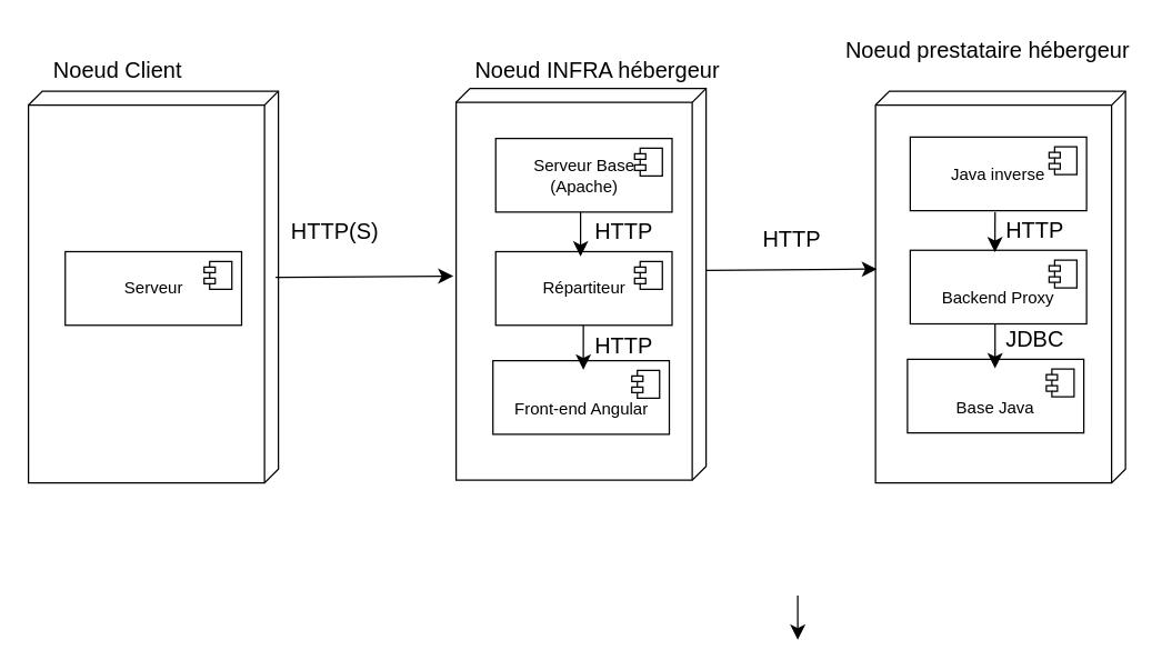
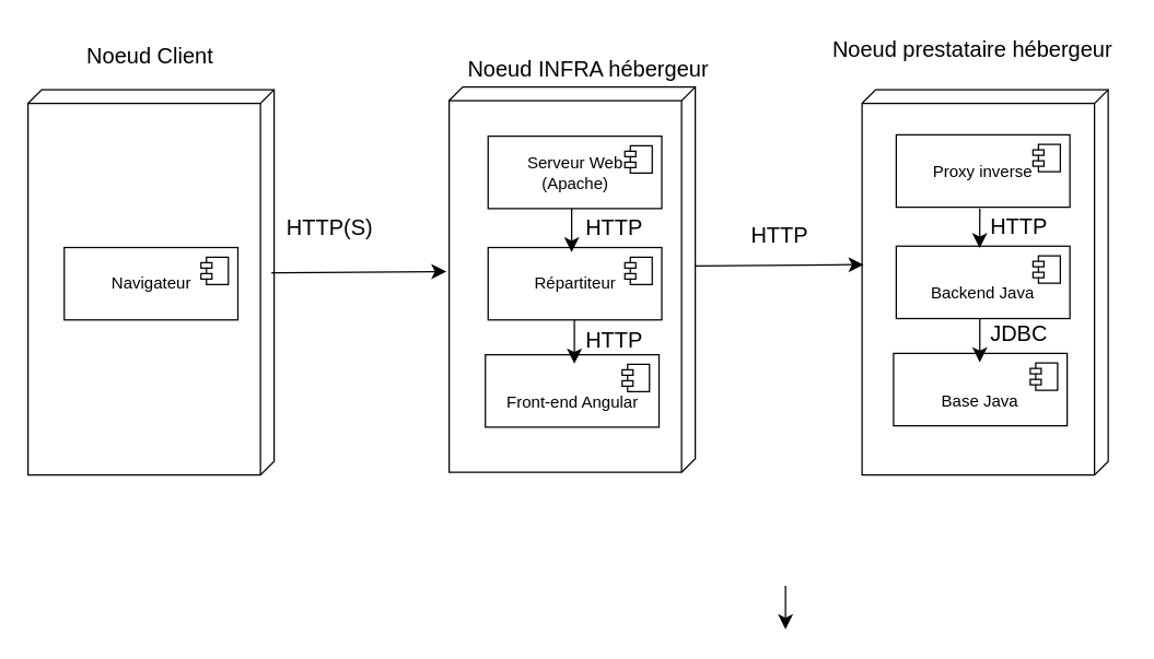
- <mxCell id="36" value="Noeud Client" style="text;html=1;align=center;verticalAlign=middle;whiteSpace=wrap;rounded=0;fontSize=16;" vertex="1" parent="1"><mxGeometry x="22" y="35" width="125" height="30" as="geometry" /></mxCell>
+ <mxCell id="36" value="Noeud Client" style="text;html=1;align=center;verticalAlign=middle;whiteSpace=wrap;rounded=0;fontSize=16;" vertex="1" parent="1"><mxGeometry x="47" y="25" width="125" height="30" as="geometry" /></mxCell>
- <mxCell id="11" value="Java inverse" style="html=1;dropTarget=0;whiteSpace=wrap;" vertex="1" parent="1"><mxGeometry x="655" y="98" width="127" height="53" as="geometry" /></mxCell>
+ <mxCell id="11" value="Proxy inverse" style="html=1;dropTarget=0;whiteSpace=wrap;" vertex="1" parent="1"><mxGeometry x="655" y="98" width="127" height="53" as="geometry" /></mxCell>
- <mxCell id="3" value="&lt;div&gt;Serveur Base&lt;/div&gt;&lt;div&gt;(Apache)&lt;br&gt;&lt;/div&gt;" style="html=1;dropTarget=0;whiteSpace=wrap;" vertex="1" parent="1"><mxGeometry x="356.5" y="99" width="127" height="53" as="geometry" /></mxCell>
+ <mxCell id="3" value="&lt;div&gt;Serveur Web&lt;/div&gt;&lt;div&gt;(Apache)&lt;br&gt;&lt;/div&gt;" style="html=1;dropTarget=0;whiteSpace=wrap;" vertex="1" parent="1"><mxGeometry x="356.5" y="99" width="127" height="53" as="geometry" /></mxCell>
- <mxCell id="14" value="&lt;br&gt;&lt;div&gt;Backend Proxy&lt;/div&gt;" style="html=1;dropTarget=0;whiteSpace=wrap;" vertex="1" parent="1"><mxGeometry x="655" y="179.5" width="127" height="53" as="geometry" /></mxCell>
+ <mxCell id="14" value="&lt;br&gt;&lt;div&gt;Backend Java&lt;/div&gt;" style="html=1;dropTarget=0;whiteSpace=wrap;" vertex="1" parent="1"><mxGeometry x="655" y="179.5" width="127" height="53" as="geometry" /></mxCell>
- <mxCell id="20" value="Serveur" style="html=1;dropTarget=0;whiteSpace=wrap;" vertex="1" parent="1"><mxGeometry x="46.5" y="180.5" width="127" height="53" as="geometry" /></mxCell>
+ <mxCell id="20" value="Navigateur" style="html=1;dropTarget=0;whiteSpace=wrap;" vertex="1" parent="1"><mxGeometry x="46.5" y="180.5" width="127" height="53" as="geometry" /></mxCell>
